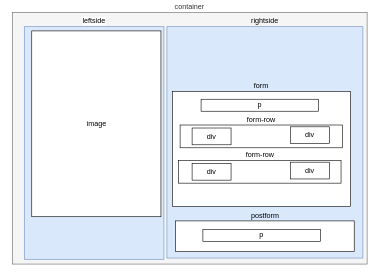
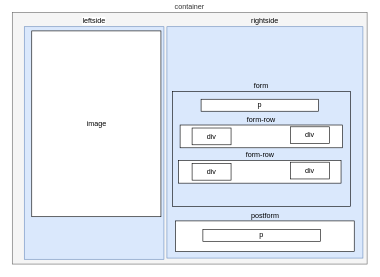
- <mxCell id="6" value="form" style="rounded=0;whiteSpace=wrap;html=1;labelPosition=center;verticalLabelPosition=top;align=center;verticalAlign=bottom;" vertex="1" parent="1"><mxGeometry x="287" y="152" width="297" height="192" as="geometry" /></mxCell>
+ <mxCell id="6" value="form" style="rounded=0;whiteSpace=wrap;html=1;labelPosition=center;verticalLabelPosition=top;align=center;verticalAlign=bottom;fillColor=#dae8fc;" vertex="1" parent="1"><mxGeometry x="287" y="152" width="297" height="192" as="geometry" /></mxCell>
